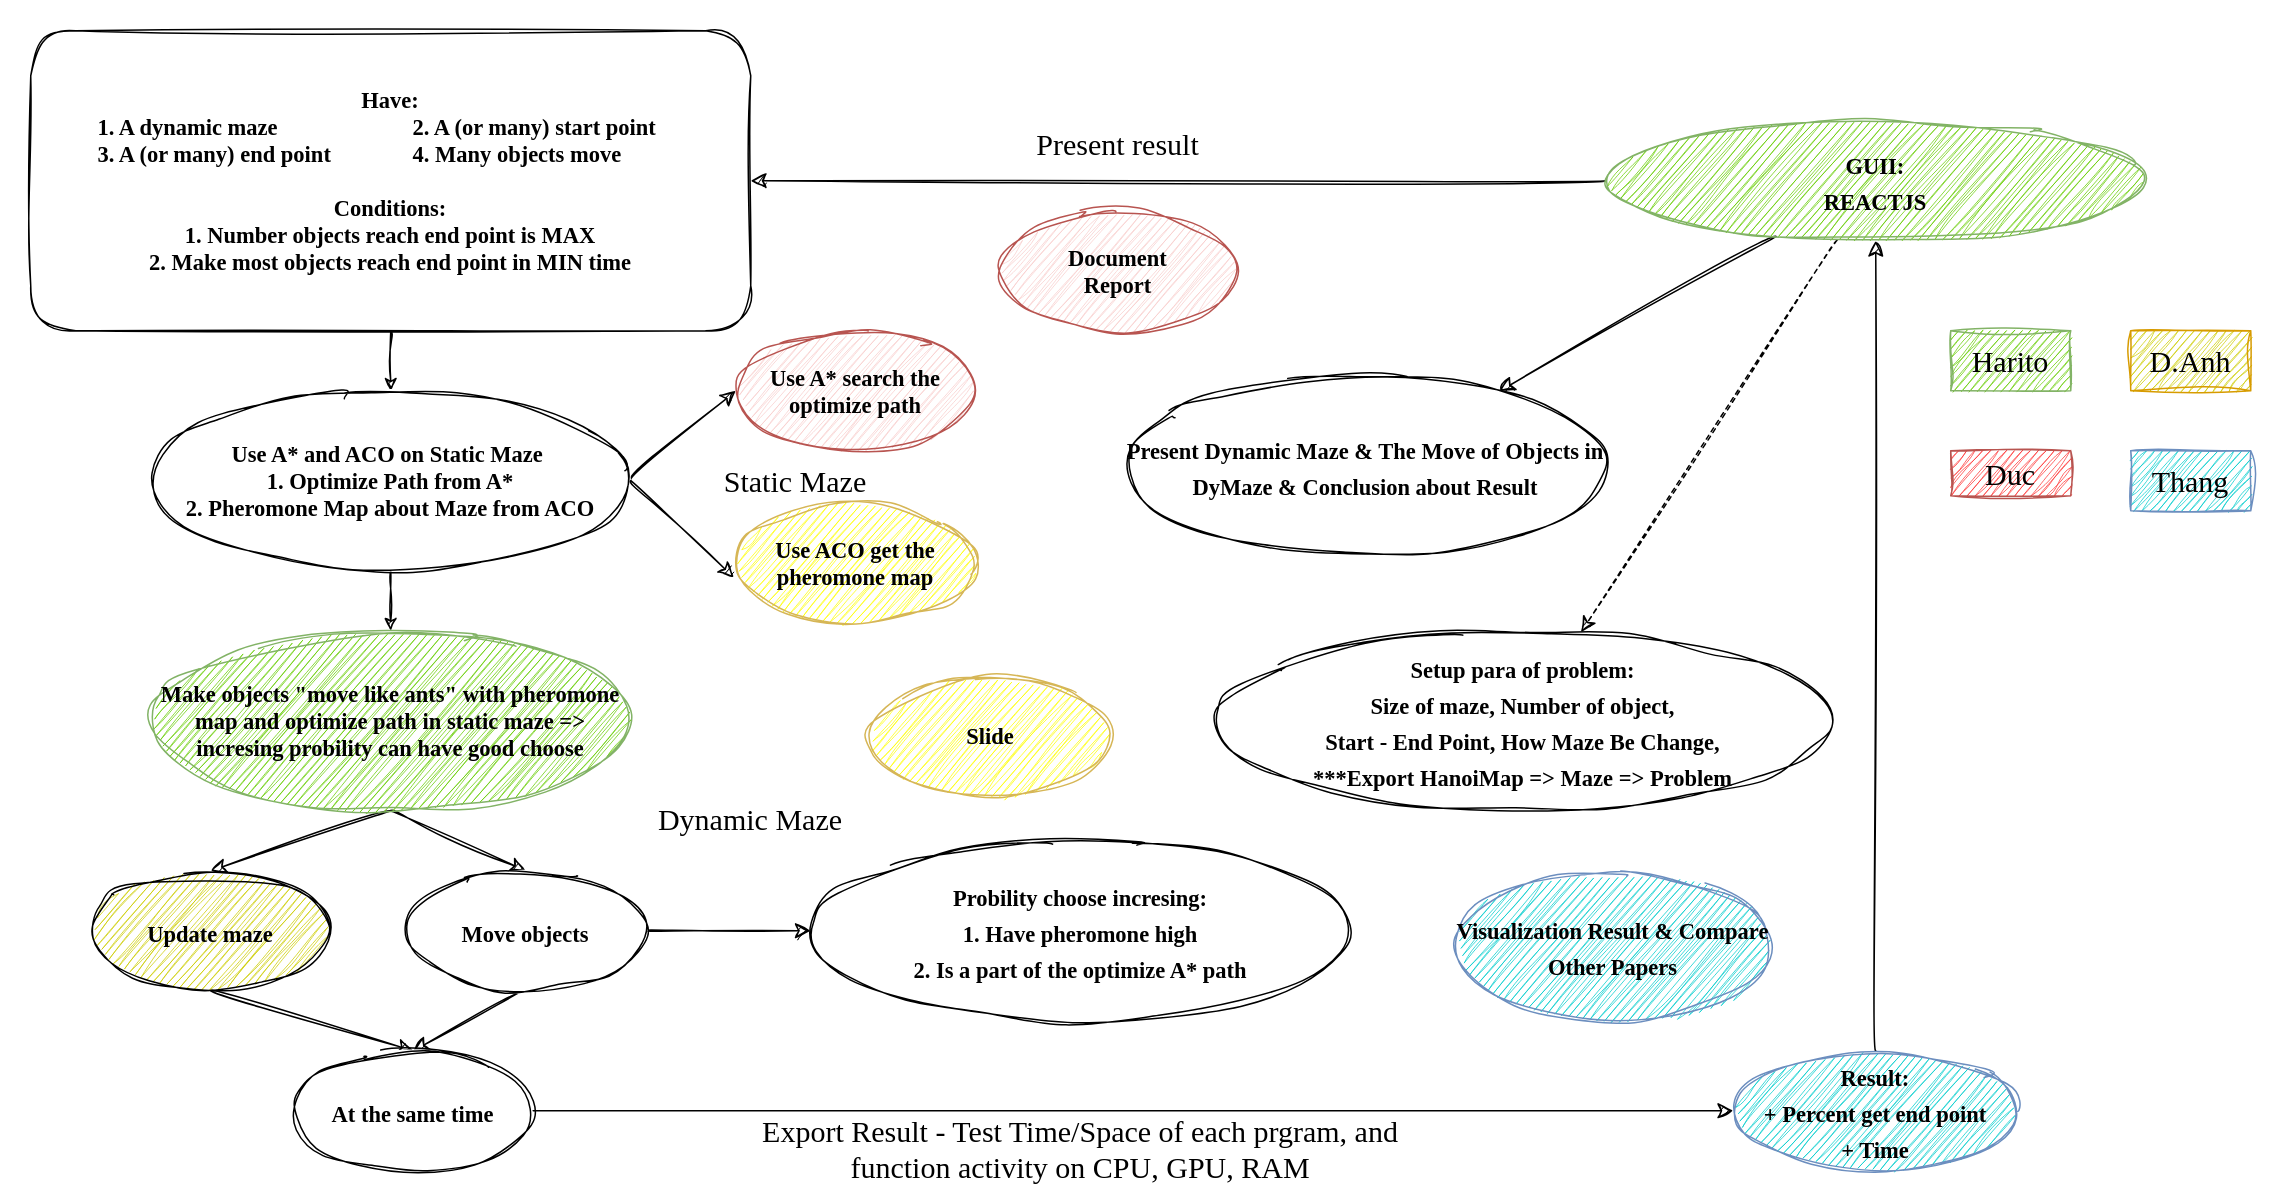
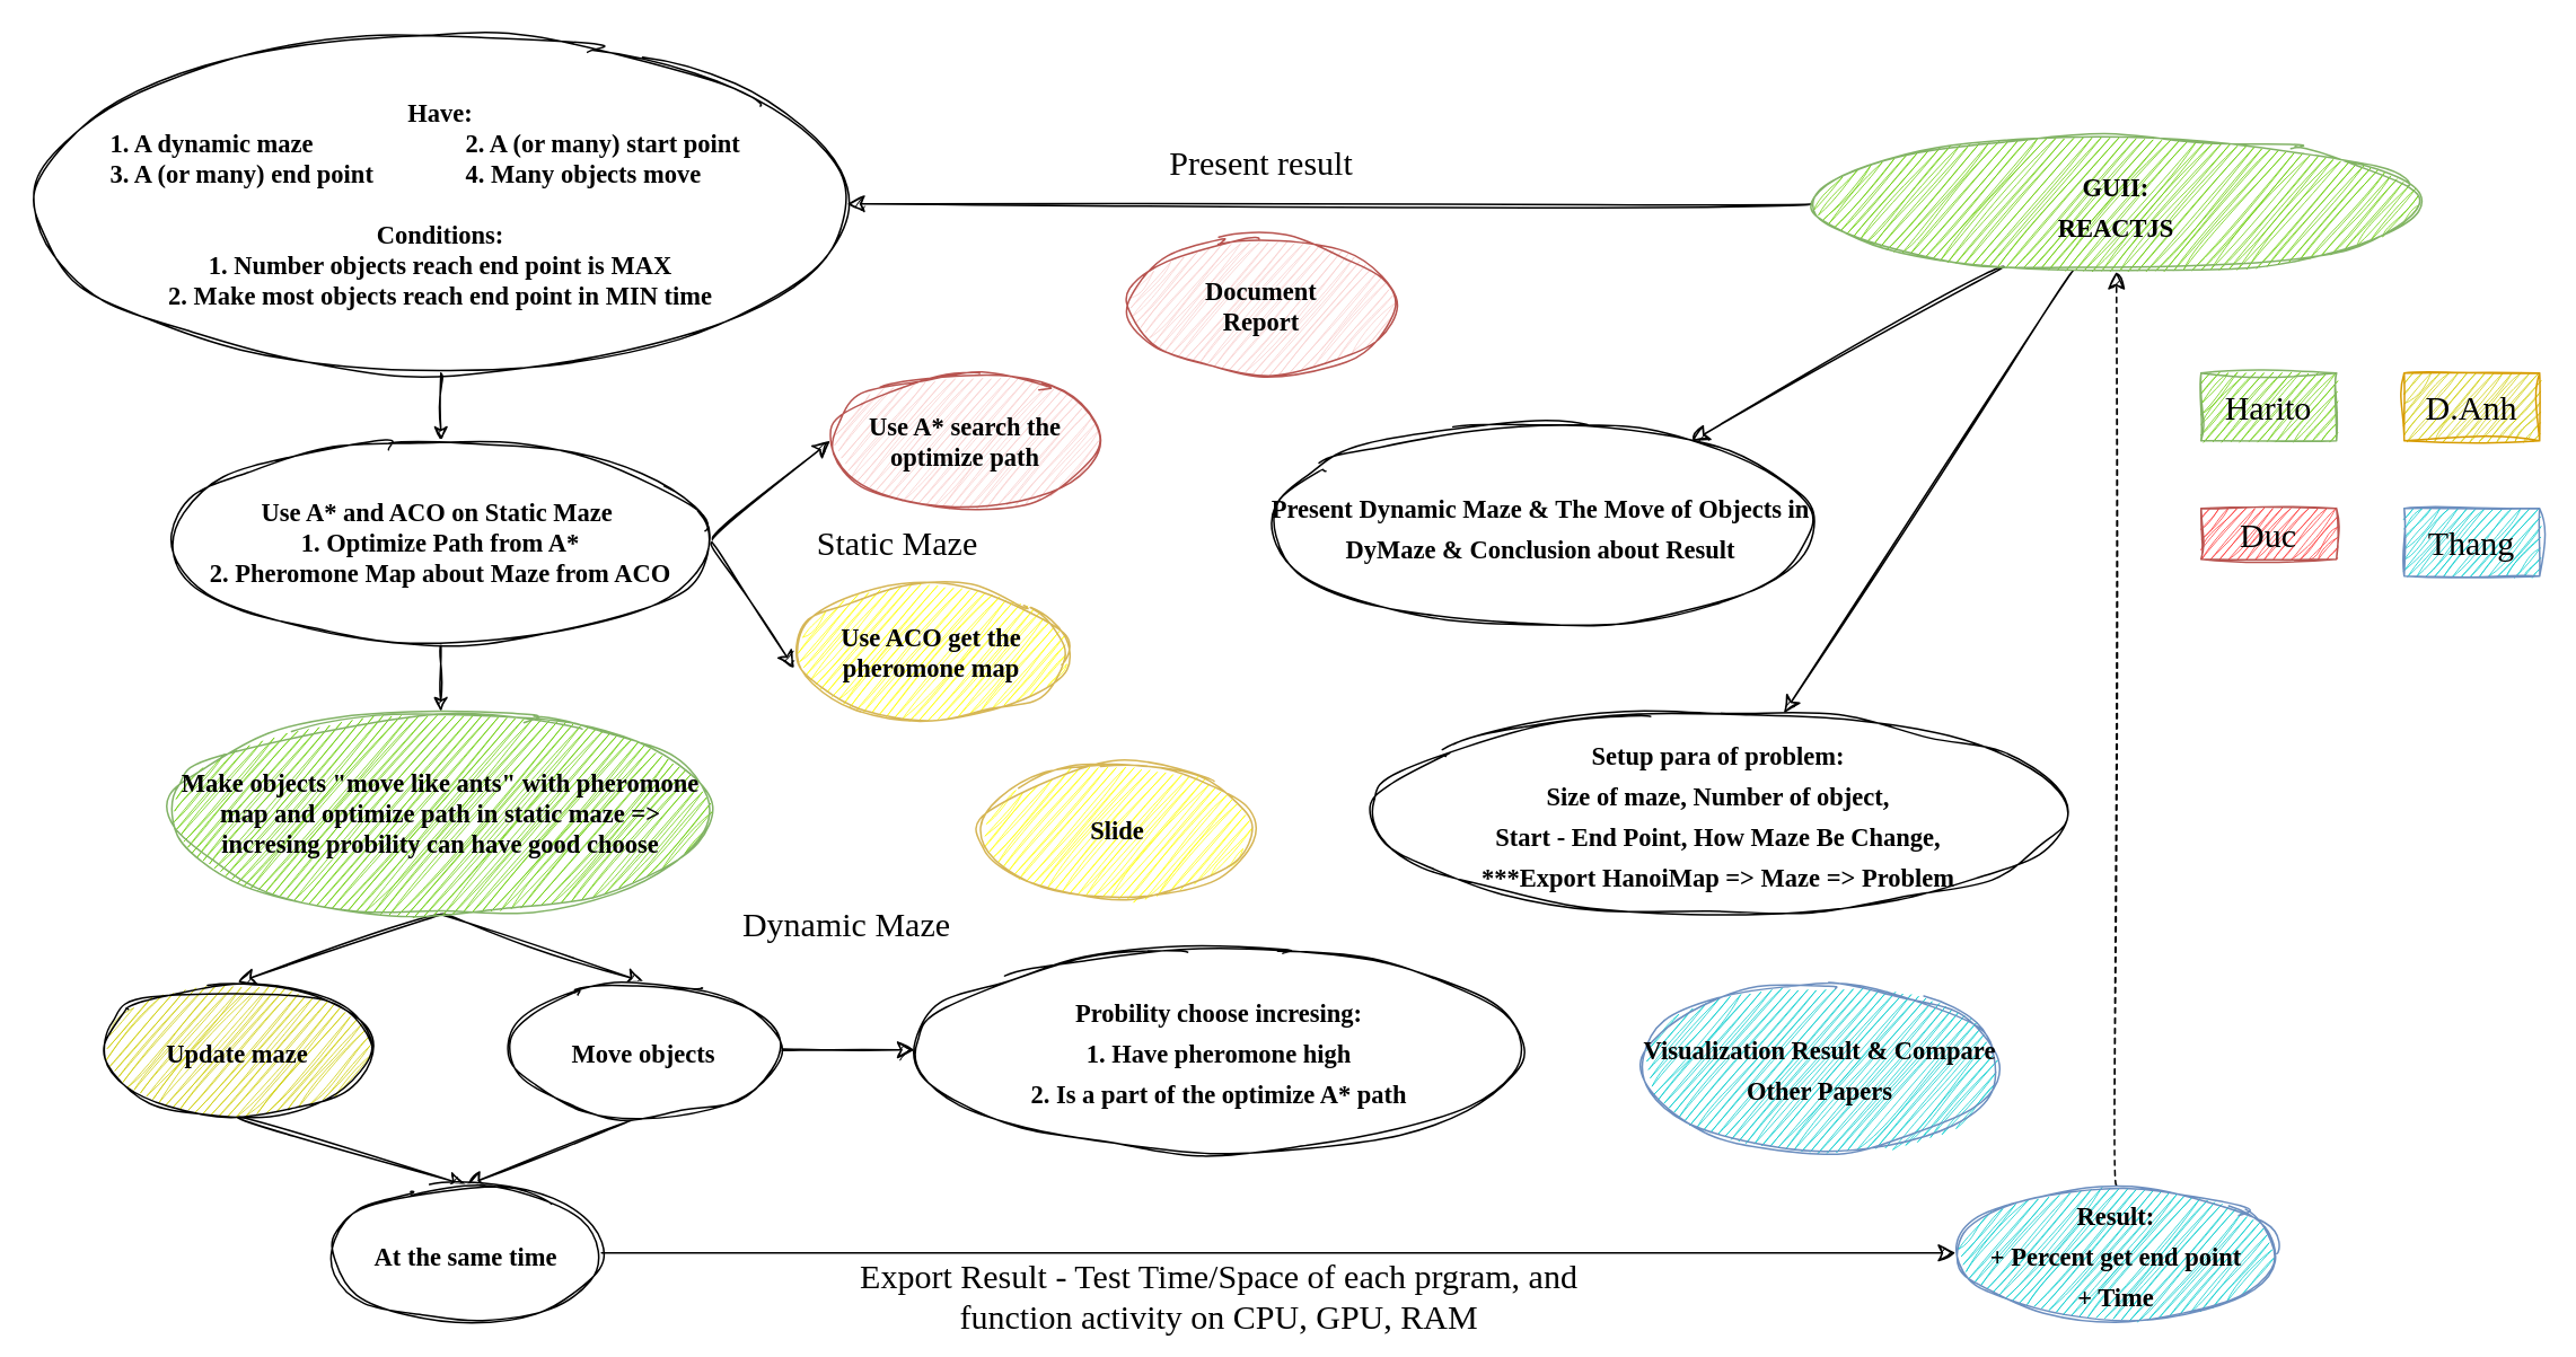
- <mxCell id="3" value="&lt;font data-font-src=&quot;https://fonts.googleapis.com/css?family=Architects+Daughter&quot; style=&quot;font-size: 15px;&quot;&gt;Have:&lt;br style=&quot;font-size: 15px;&quot;&gt;&lt;/font&gt;&lt;div style=&quot;text-align: left; font-size: 15px;&quot;&gt;&lt;font data-font-src=&quot;https://fonts.googleapis.com/css?family=Architects+Daughter&quot; style=&quot;font-size: 15px;&quot;&gt;&lt;span style=&quot;background-color: initial; font-size: 15px;&quot;&gt;1. A dynamic maze&lt;/span&gt;&lt;span style=&quot;background-color: initial; white-space: pre; font-size: 15px;&quot;&gt;&#09;&lt;/span&gt;&lt;span style=&quot;background-color: initial; white-space: pre; font-size: 15px;&quot;&gt;&#09;&lt;span style=&quot;white-space: pre; font-size: 15px;&quot;&gt;&#09;&lt;/span&gt;&lt;/span&gt;&lt;span style=&quot;background-color: initial; font-size: 15px;&quot;&gt;2. &lt;/span&gt;&lt;span style=&quot;background-color: initial; font-size: 15px;&quot;&gt;A (or many) start point&lt;/span&gt;&lt;span style=&quot;background-color: initial; white-space: pre; font-size: 15px;&quot;&gt;&#09;&lt;/span&gt;&lt;/font&gt;&lt;/div&gt;&lt;div style=&quot;text-align: left; font-size: 15px;&quot;&gt;&lt;font data-font-src=&quot;https://fonts.googleapis.com/css?family=Architects+Daughter&quot; style=&quot;font-size: 15px;&quot;&gt;&lt;span style=&quot;background-color: initial; font-size: 15px;&quot;&gt;3. A (or many) end point&lt;/span&gt;&lt;span style=&quot;background-color: initial; white-space: pre; font-size: 15px;&quot;&gt;&#09;&lt;/span&gt;&lt;span style=&quot;background-color: initial; white-space: pre; font-size: 15px;&quot;&gt;&#09;&lt;/span&gt;&lt;span style=&quot;background-color: initial; font-size: 15px;&quot;&gt;4.&amp;nbsp;&lt;/span&gt;&lt;span style=&quot;background-color: initial; font-size: 15px;&quot;&gt;Many objects move&lt;/span&gt;&lt;/font&gt;&lt;/div&gt;&lt;div style=&quot;font-size: 15px;&quot;&gt;&lt;span style=&quot;background-color: initial; font-size: 15px;&quot;&gt;&lt;font data-font-src=&quot;https://fonts.googleapis.com/css?family=Architects+Daughter&quot; style=&quot;font-size: 15px;&quot;&gt;&lt;br style=&quot;font-size: 15px;&quot;&gt;&lt;/font&gt;&lt;/span&gt;&lt;/div&gt;&lt;div style=&quot;font-size: 15px;&quot;&gt;&lt;span style=&quot;background-color: initial; font-size: 15px;&quot;&gt;&lt;font data-font-src=&quot;https://fonts.googleapis.com/css?family=Architects+Daughter&quot; style=&quot;font-size: 15px;&quot;&gt;Conditions:&lt;/font&gt;&lt;/span&gt;&lt;/div&gt;&lt;div style=&quot;font-size: 15px;&quot;&gt;&lt;span style=&quot;background-color: initial; font-size: 15px;&quot;&gt;&lt;font data-font-src=&quot;https://fonts.googleapis.com/css?family=Architects+Daughter&quot; style=&quot;font-size: 15px;&quot;&gt;1. Number objects reach end point is MAX&lt;/font&gt;&lt;/span&gt;&lt;/div&gt;&lt;div style=&quot;font-size: 15px;&quot;&gt;&lt;span style=&quot;background-color: initial; font-size: 15px;&quot;&gt;&lt;font data-font-src=&quot;https://fonts.googleapis.com/css?family=Architects+Daughter&quot; style=&quot;font-size: 15px;&quot;&gt;2. Make most objects reach end point in MIN time&lt;/font&gt;&lt;/span&gt;&lt;/div&gt;" style="whiteSpace=wrap;html=1;labelBackgroundColor=none;fontFamily=Architects Daughter;fontSource=https%3A%2F%2Ffonts.googleapis.com%2Fcss%3Ffamily%3DArchitects%2BDaughter;fontSize=15;shadow=0;sketch=1;curveFitting=1;jiggle=2;fontStyle=1;rounded=1;" parent="1" vertex="1"><mxGeometry x="20" y="20" width="480" height="200" as="geometry" /></mxCell>
+ <mxCell id="3" value="&lt;font data-font-src=&quot;https://fonts.googleapis.com/css?family=Architects+Daughter&quot; style=&quot;font-size: 15px;&quot;&gt;Have:&lt;br style=&quot;font-size: 15px;&quot;&gt;&lt;/font&gt;&lt;div style=&quot;text-align: left; font-size: 15px;&quot;&gt;&lt;font data-font-src=&quot;https://fonts.googleapis.com/css?family=Architects+Daughter&quot; style=&quot;font-size: 15px;&quot;&gt;&lt;span style=&quot;background-color: initial; font-size: 15px;&quot;&gt;1. A dynamic maze&lt;/span&gt;&lt;span style=&quot;background-color: initial; white-space: pre; font-size: 15px;&quot;&gt;&#09;&lt;/span&gt;&lt;span style=&quot;background-color: initial; white-space: pre; font-size: 15px;&quot;&gt;&#09;&lt;span style=&quot;white-space: pre; font-size: 15px;&quot;&gt;&#09;&lt;/span&gt;&lt;/span&gt;&lt;span style=&quot;background-color: initial; font-size: 15px;&quot;&gt;2. &lt;/span&gt;&lt;span style=&quot;background-color: initial; font-size: 15px;&quot;&gt;A (or many) start point&lt;/span&gt;&lt;span style=&quot;background-color: initial; white-space: pre; font-size: 15px;&quot;&gt;&#09;&lt;/span&gt;&lt;/font&gt;&lt;/div&gt;&lt;div style=&quot;text-align: left; font-size: 15px;&quot;&gt;&lt;font data-font-src=&quot;https://fonts.googleapis.com/css?family=Architects+Daughter&quot; style=&quot;font-size: 15px;&quot;&gt;&lt;span style=&quot;background-color: initial; font-size: 15px;&quot;&gt;3. A (or many) end point&lt;/span&gt;&lt;span style=&quot;background-color: initial; white-space: pre; font-size: 15px;&quot;&gt;&#09;&lt;/span&gt;&lt;span style=&quot;background-color: initial; white-space: pre; font-size: 15px;&quot;&gt;&#09;&lt;/span&gt;&lt;span style=&quot;background-color: initial; font-size: 15px;&quot;&gt;4.&amp;nbsp;&lt;/span&gt;&lt;span style=&quot;background-color: initial; font-size: 15px;&quot;&gt;Many objects move&lt;/span&gt;&lt;/font&gt;&lt;/div&gt;&lt;div style=&quot;font-size: 15px;&quot;&gt;&lt;span style=&quot;background-color: initial; font-size: 15px;&quot;&gt;&lt;font data-font-src=&quot;https://fonts.googleapis.com/css?family=Architects+Daughter&quot; style=&quot;font-size: 15px;&quot;&gt;&lt;br style=&quot;font-size: 15px;&quot;&gt;&lt;/font&gt;&lt;/span&gt;&lt;/div&gt;&lt;div style=&quot;font-size: 15px;&quot;&gt;&lt;span style=&quot;background-color: initial; font-size: 15px;&quot;&gt;&lt;font data-font-src=&quot;https://fonts.googleapis.com/css?family=Architects+Daughter&quot; style=&quot;font-size: 15px;&quot;&gt;Conditions:&lt;/font&gt;&lt;/span&gt;&lt;/div&gt;&lt;div style=&quot;font-size: 15px;&quot;&gt;&lt;span style=&quot;background-color: initial; font-size: 15px;&quot;&gt;&lt;font data-font-src=&quot;https://fonts.googleapis.com/css?family=Architects+Daughter&quot; style=&quot;font-size: 15px;&quot;&gt;1. Number objects reach end point is MAX&lt;/font&gt;&lt;/span&gt;&lt;/div&gt;&lt;div style=&quot;font-size: 15px;&quot;&gt;&lt;span style=&quot;background-color: initial; font-size: 15px;&quot;&gt;&lt;font data-font-src=&quot;https://fonts.googleapis.com/css?family=Architects+Daughter&quot; style=&quot;font-size: 15px;&quot;&gt;2. Make most objects reach end point in MIN time&lt;/font&gt;&lt;/span&gt;&lt;/div&gt;" style="ellipse;whiteSpace=wrap;html=1;labelBackgroundColor=none;rounded=0;fontFamily=Architects Daughter;fontSource=https%3A%2F%2Ffonts.googleapis.com%2Fcss%3Ffamily%3DArchitects%2BDaughter;fontSize=15;shadow=0;sketch=1;curveFitting=1;jiggle=2;fontStyle=1" parent="1" vertex="1"><mxGeometry x="20" y="20" width="480" height="200" as="geometry" /></mxCell>
- <mxCell id="24" value="" style="edgeStyle=none;curved=1;rounded=0;sketch=1;hachureGap=4;jiggle=2;curveFitting=1;orthogonalLoop=1;jettySize=auto;html=1;fontFamily=Architects Daughter;fontSource=https%3A%2F%2Ffonts.googleapis.com%2Fcss%3Ffamily%3DArchitects%2BDaughter;fontSize=16;startSize=8;endSize=8;dashed=1;" parent="1" source="25" target="28" edge="1"><mxGeometry relative="1" as="geometry" /></mxCell>
+ <mxCell id="24" value="" style="edgeStyle=none;curved=1;rounded=0;sketch=1;hachureGap=4;jiggle=2;curveFitting=1;orthogonalLoop=1;jettySize=auto;html=1;fontFamily=Architects Daughter;fontSource=https%3A%2F%2Ffonts.googleapis.com%2Fcss%3Ffamily%3DArchitects%2BDaughter;fontSize=16;startSize=8;endSize=8;" parent="1" source="25" target="28" edge="1"><mxGeometry relative="1" as="geometry" /></mxCell>
- <mxCell id="11" value="Use ACO get the pheromone map" style="ellipse;whiteSpace=wrap;html=1;sketch=1;hachureGap=4;jiggle=2;curveFitting=1;fontFamily=Architects Daughter;fontSource=https%3A%2F%2Ffonts.googleapis.com%2Fcss%3Ffamily%3DArchitects%2BDaughter;fontSize=15;fontStyle=1;fillColor=#FFFF00;strokeColor=#d6b656;" parent="1" vertex="1"><mxGeometry x="490" y="335" width="160" height="80" as="geometry" /></mxCell>
+ <mxCell id="11" value="Use ACO get the pheromone map" style="ellipse;whiteSpace=wrap;html=1;sketch=1;hachureGap=4;jiggle=2;curveFitting=1;fontFamily=Architects Daughter;fontSource=https%3A%2F%2Ffonts.googleapis.com%2Fcss%3Ffamily%3DArchitects%2BDaughter;fontSize=15;fontStyle=1;fillColor=#FFFF00;strokeColor=#d6b656;" parent="1" vertex="1"><mxGeometry x="470" y="345" width="160" height="80" as="geometry" /></mxCell>
- <mxCell id="20" value="" style="edgeStyle=none;curved=1;rounded=0;sketch=1;hachureGap=4;jiggle=2;curveFitting=1;orthogonalLoop=1;jettySize=auto;html=1;fontFamily=Architects Daughter;fontSource=https%3A%2F%2Ffonts.googleapis.com%2Fcss%3Ffamily%3DArchitects%2BDaughter;fontSize=16;startSize=8;endSize=8;" parent="1" source="21" target="25" edge="1"><mxGeometry relative="1" as="geometry" /></mxCell>
+ <mxCell id="20" value="" style="edgeStyle=none;curved=1;rounded=0;sketch=1;hachureGap=4;jiggle=2;curveFitting=1;orthogonalLoop=1;jettySize=auto;html=1;fontFamily=Architects Daughter;fontSource=https%3A%2F%2Ffonts.googleapis.com%2Fcss%3Ffamily%3DArchitects%2BDaughter;fontSize=16;startSize=8;endSize=8;dashed=1;" parent="1" source="21" target="25" edge="1"><mxGeometry relative="1" as="geometry" /></mxCell>
- <mxCell id="16" value="&lt;font style=&quot;font-size: 15px;&quot;&gt;Move objects&lt;/font&gt;" style="ellipse;whiteSpace=wrap;html=1;sketch=1;hachureGap=4;jiggle=2;curveFitting=1;fontFamily=Architects Daughter;fontSource=https%3A%2F%2Ffonts.googleapis.com%2Fcss%3Ffamily%3DArchitects%2BDaughter;fontSize=20;fontStyle=1" parent="1" vertex="1"><mxGeometry x="270" y="580" width="160" height="80" as="geometry" /></mxCell>
+ <mxCell id="16" value="&lt;font style=&quot;font-size: 15px;&quot;&gt;Move objects&lt;/font&gt;" style="ellipse;whiteSpace=wrap;html=1;sketch=1;hachureGap=4;jiggle=2;curveFitting=1;fontFamily=Architects Daughter;fontSource=https%3A%2F%2Ffonts.googleapis.com%2Fcss%3Ffamily%3DArchitects%2BDaughter;fontSize=20;fontStyle=1" parent="1" vertex="1"><mxGeometry x="300" y="580" width="160" height="80" as="geometry" /></mxCell>
